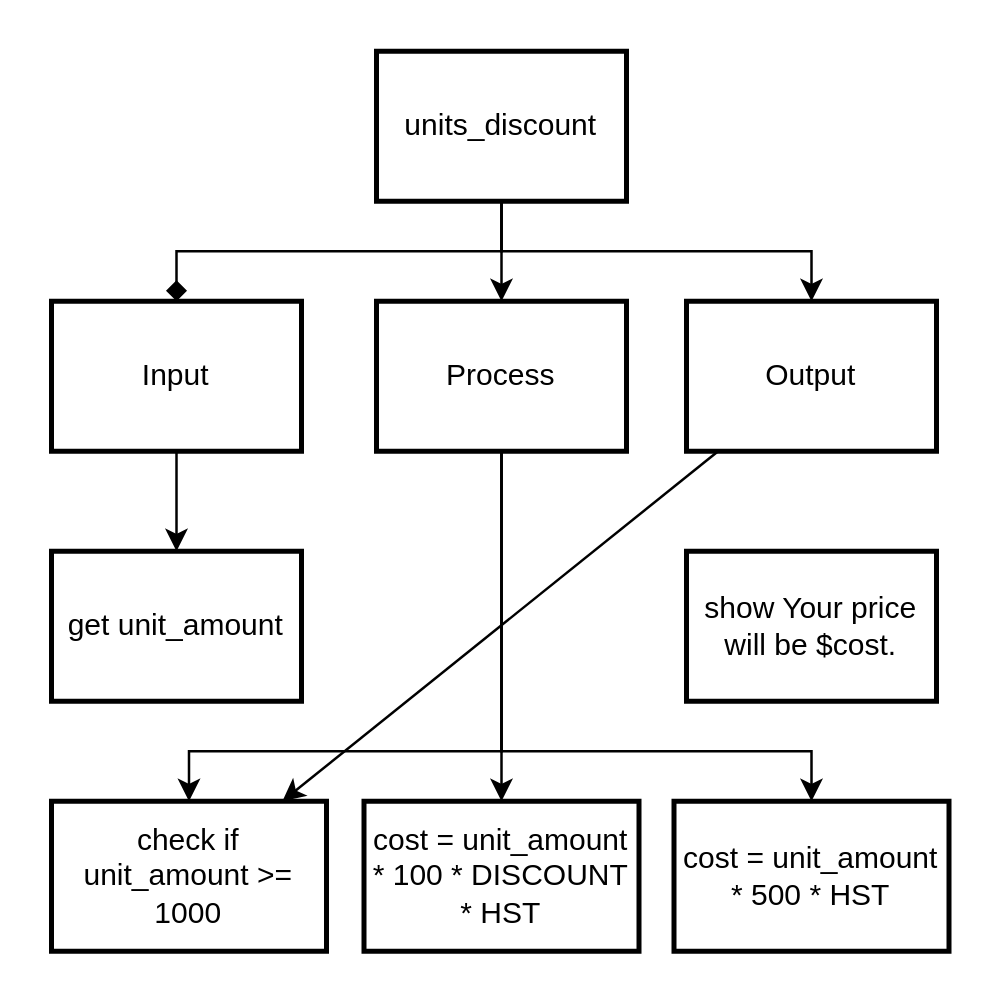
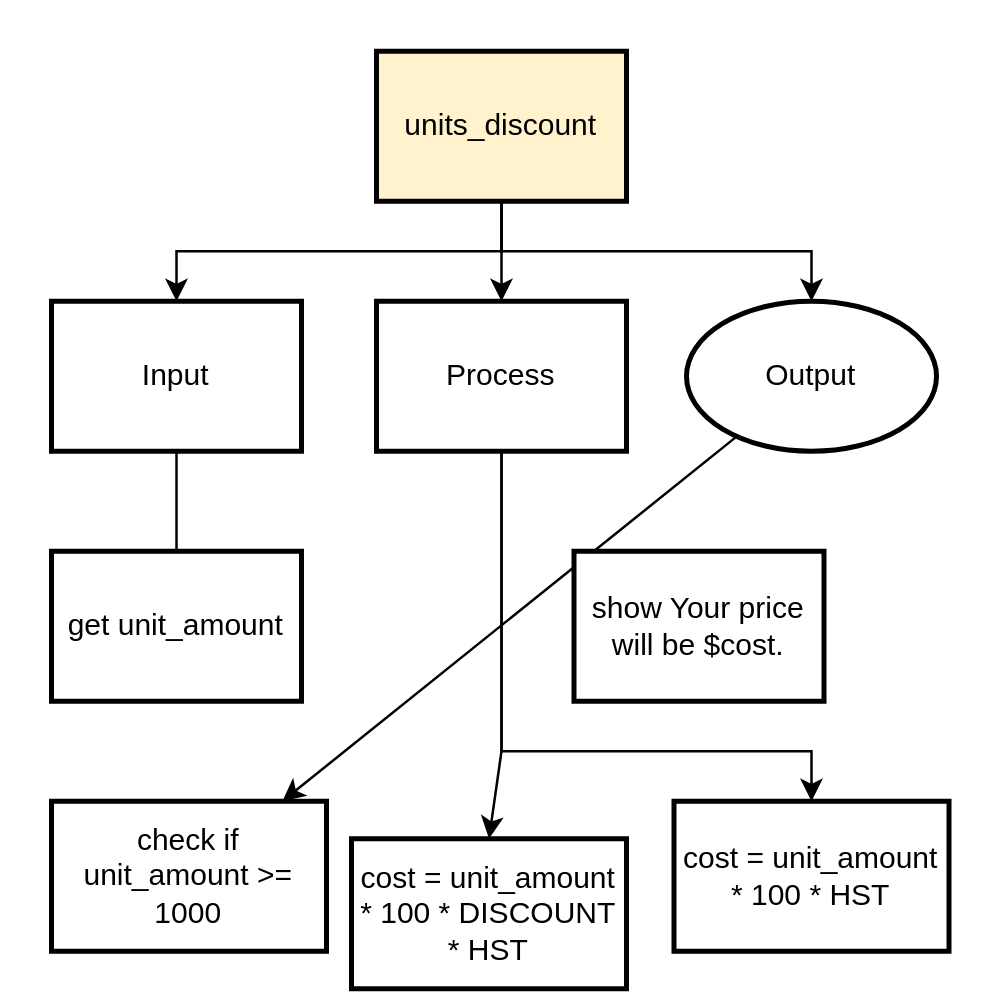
- <mxCell id="9" value="units_discount" style="rounded=0;whiteSpace=wrap;html=1;absoluteArcSize=1;arcSize=14;strokeWidth=2;" parent="1" vertex="1"><mxGeometry x="150" y="20" width="100" height="60" as="geometry" /></mxCell>
+ <mxCell id="9" value="units_discount" style="rounded=0;whiteSpace=wrap;html=1;absoluteArcSize=1;arcSize=14;strokeWidth=2;fillColor=#fff2cc;" parent="1" vertex="1"><mxGeometry x="150" y="20" width="100" height="60" as="geometry" /></mxCell>
- <mxCell id="6" style="edgeStyle=none;html=1;exitX=0.5;exitY=1;exitDx=0;exitDy=0;entryX=0.5;entryY=0;entryDx=0;entryDy=0;rounded=0;endArrow=diamond;" parent="1" source="9" target="11" edge="1"><mxGeometry relative="1" as="geometry"><Array as="points"><mxPoint x="200" y="100" /><mxPoint x="70" y="100" /></Array></mxGeometry></mxCell>
+ <mxCell id="6" style="edgeStyle=none;html=1;exitX=0.5;exitY=1;exitDx=0;exitDy=0;entryX=0.5;entryY=0;entryDx=0;entryDy=0;rounded=0;" parent="1" source="9" target="11" edge="1"><mxGeometry relative="1" as="geometry"><Array as="points"><mxPoint x="200" y="100" /><mxPoint x="70" y="100" /></Array></mxGeometry></mxCell>
- <mxCell id="13" value="Output" style="rounded=0;whiteSpace=wrap;html=1;absoluteArcSize=1;arcSize=14;strokeWidth=2;" parent="1" vertex="1"><mxGeometry x="274" y="120" width="100" height="60" as="geometry" /></mxCell>
+ <mxCell id="13" value="Output" style="ellipse;whiteSpace=wrap;html=1;absoluteArcSize=1;arcSize=14;strokeWidth=2;" parent="1" vertex="1"><mxGeometry x="274" y="120" width="100" height="60" as="geometry" /></mxCell>
- <mxCell id="10" style="edgeStyle=none;rounded=0;html=1;exitX=0.5;exitY=1;exitDx=0;exitDy=0;entryX=0.5;entryY=0;entryDx=0;entryDy=0;" parent="1" source="11" target="14" edge="1"><mxGeometry relative="1" as="geometry" /></mxCell>
+ <mxCell id="10" style="edgeStyle=none;rounded=0;html=1;exitX=0.5;exitY=1;exitDx=0;exitDy=0;entryX=0.5;entryY=0;entryDx=0;entryDy=0;endArrow=none;" parent="1" source="11" target="14" edge="1"><mxGeometry relative="1" as="geometry" /></mxCell>
- <mxCell id="15" value="show Your price will be $cost." style="rounded=0;whiteSpace=wrap;html=1;absoluteArcSize=1;arcSize=14;strokeWidth=2;" parent="1" vertex="1"><mxGeometry x="274" y="220" width="100" height="60" as="geometry" /></mxCell>
+ <mxCell id="15" value="show Your price will be $cost." style="rounded=0;whiteSpace=wrap;html=1;absoluteArcSize=1;arcSize=14;strokeWidth=2;" parent="1" vertex="1"><mxGeometry x="229" y="220" width="100" height="60" as="geometry" /></mxCell>
- <mxCell id="2" style="edgeStyle=none;rounded=0;html=1;exitX=0.5;exitY=1;exitDx=0;exitDy=0;entryX=0.5;entryY=0;entryDx=0;entryDy=0;" parent="1" source="5" target="16" edge="1"><mxGeometry relative="1" as="geometry"><Array as="points"><mxPoint x="200" y="300" /><mxPoint x="75" y="300" /></Array></mxGeometry></mxCell>
- <mxCell id="17" value="cost = unit_amount * 100 * DISCOUNT * HST" style="rounded=0;whiteSpace=wrap;html=1;absoluteArcSize=1;arcSize=14;strokeWidth=2;" parent="1" vertex="1"><mxGeometry x="145" y="320" width="110" height="60" as="geometry" /></mxCell>
+ <mxCell id="17" value="cost = unit_amount * 100 * DISCOUNT * HST" style="rounded=0;whiteSpace=wrap;html=1;absoluteArcSize=1;arcSize=14;strokeWidth=2;" parent="1" vertex="1"><mxGeometry x="140" y="335" width="110" height="60" as="geometry" /></mxCell>
- <mxCell id="18" value="cost = unit_amount&lt;br&gt;* 500&amp;nbsp;* HST" style="rounded=0;whiteSpace=wrap;html=1;absoluteArcSize=1;arcSize=14;strokeWidth=2;" vertex="1" parent="1"><mxGeometry x="269" y="320" width="110" height="60" as="geometry" /></mxCell>
+ <mxCell id="18" value="cost = unit_amount&lt;br&gt;* 100&amp;nbsp;* HST" style="rounded=0;whiteSpace=wrap;html=1;absoluteArcSize=1;arcSize=14;strokeWidth=2;" vertex="1" parent="1"><mxGeometry x="269" y="320" width="110" height="60" as="geometry" /></mxCell>
